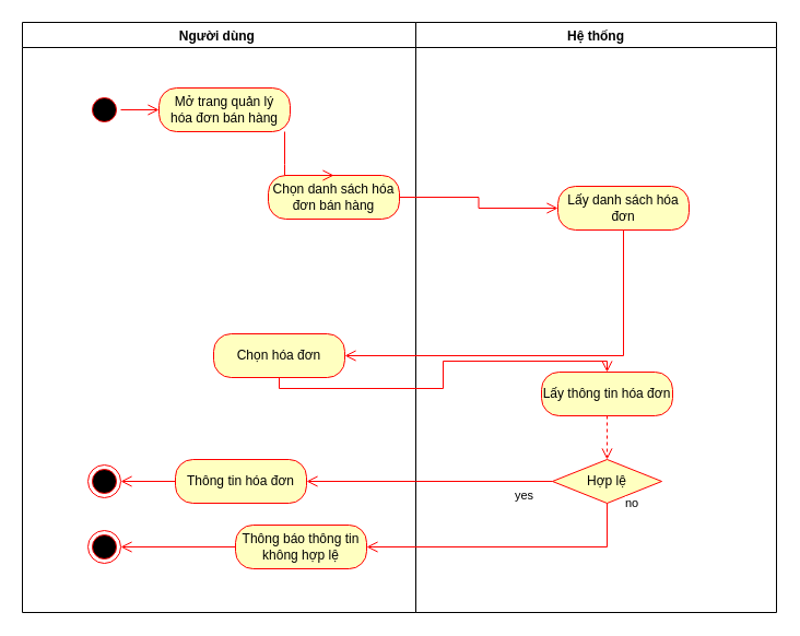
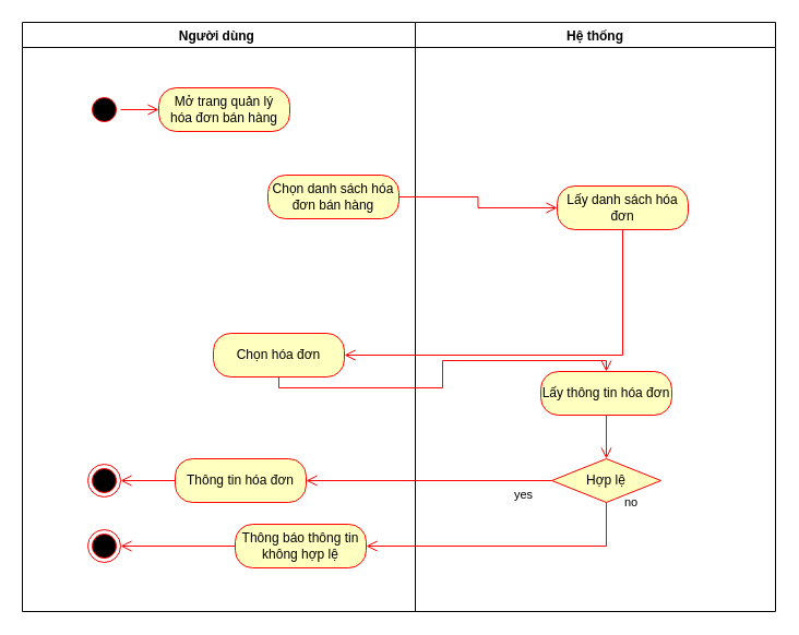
- <mxCell id="10" value="" style="edgeStyle=orthogonalEdgeStyle;html=1;verticalAlign=bottom;endArrow=open;endSize=8;strokeColor=#ff0000;rounded=0;entryX=0.5;entryY=0;entryDx=0;entryDy=0;" parent="2" source="8" target="9" edge="1"><mxGeometry relative="1" as="geometry"><mxPoint x="150" y="170" as="targetPoint" /><Array as="points"><mxPoint x="240" y="130" /><mxPoint x="240" y="130" /></Array></mxGeometry></mxCell>
- <mxCell id="19" value="" style="edgeStyle=orthogonalEdgeStyle;html=1;verticalAlign=bottom;endArrow=open;endSize=8;strokeColor=#ff0000;rounded=0;entryX=0.5;entryY=0;entryDx=0;entryDy=0;exitX=0.5;exitY=1;exitDx=0;exitDy=0;dashed=1;" edge="1" parent="15" source="16" target="18"><mxGeometry relative="1" as="geometry"><mxPoint x="115" y="440" as="targetPoint" /><mxPoint x="-140" y="410" as="sourcePoint" /></mxGeometry></mxCell>
+ <mxCell id="19" value="" style="edgeStyle=orthogonalEdgeStyle;html=1;verticalAlign=bottom;endArrow=open;endSize=8;strokeColor=#ff0000;rounded=0;entryX=0.5;entryY=0;entryDx=0;entryDy=0;exitX=0.5;exitY=1;exitDx=0;exitDy=0;" edge="1" parent="15" source="16" target="18"><mxGeometry relative="1" as="geometry"><mxPoint x="115" y="440" as="targetPoint" /><mxPoint x="-140" y="410" as="sourcePoint" /></mxGeometry></mxCell>
